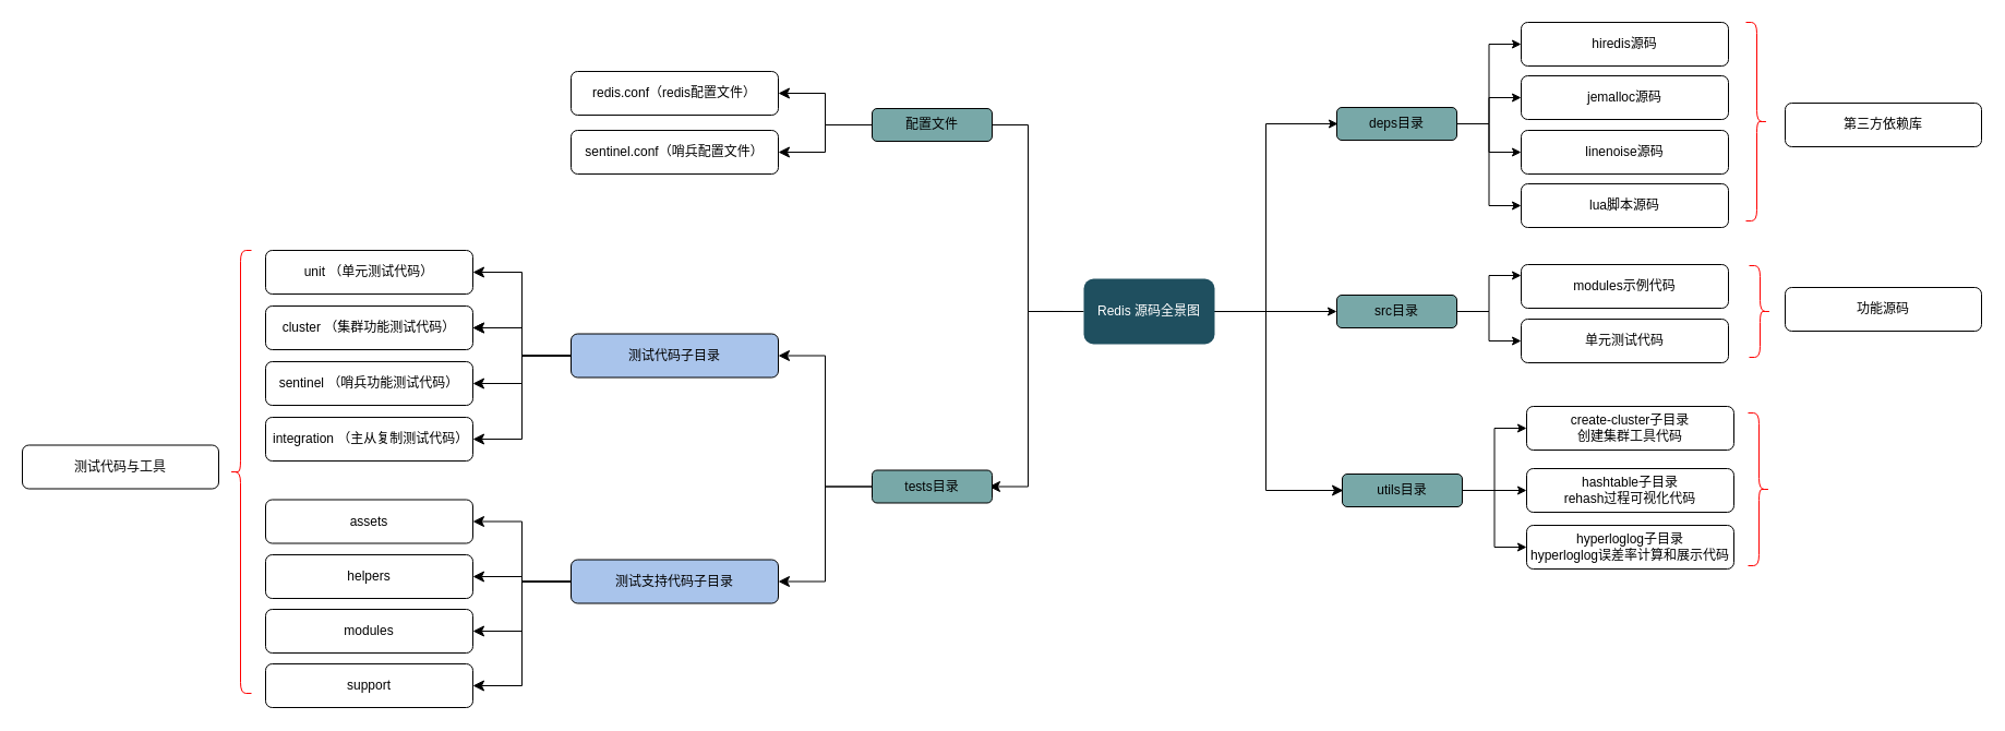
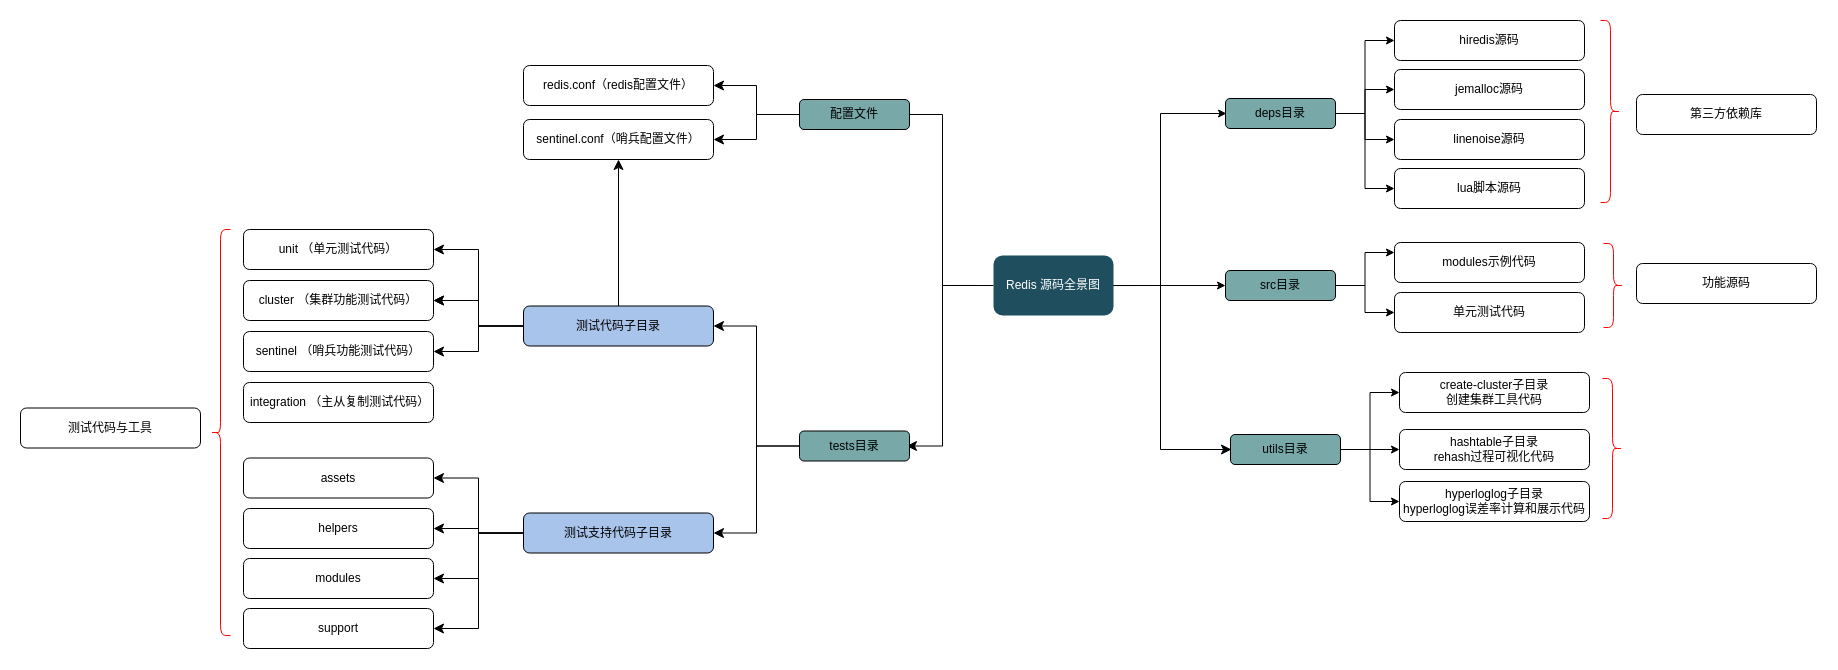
- <mxCell id="25" style="edgeStyle=orthogonalEdgeStyle;rounded=0;orthogonalLoop=1;jettySize=auto;html=1;entryX=1;entryY=0.5;entryDx=0;entryDy=0;fontSize=12;startSize=8;endSize=8;" edge="1" parent="1" source="26" target="32"><mxGeometry relative="1" as="geometry" /></mxCell>
+ <mxCell id="25" style="edgeStyle=orthogonalEdgeStyle;rounded=0;orthogonalLoop=1;jettySize=auto;html=1;fontSize=12;startSize=8;endSize=8;" edge="1" parent="1" source="26" target="15"><mxGeometry relative="1" as="geometry" /></mxCell>
